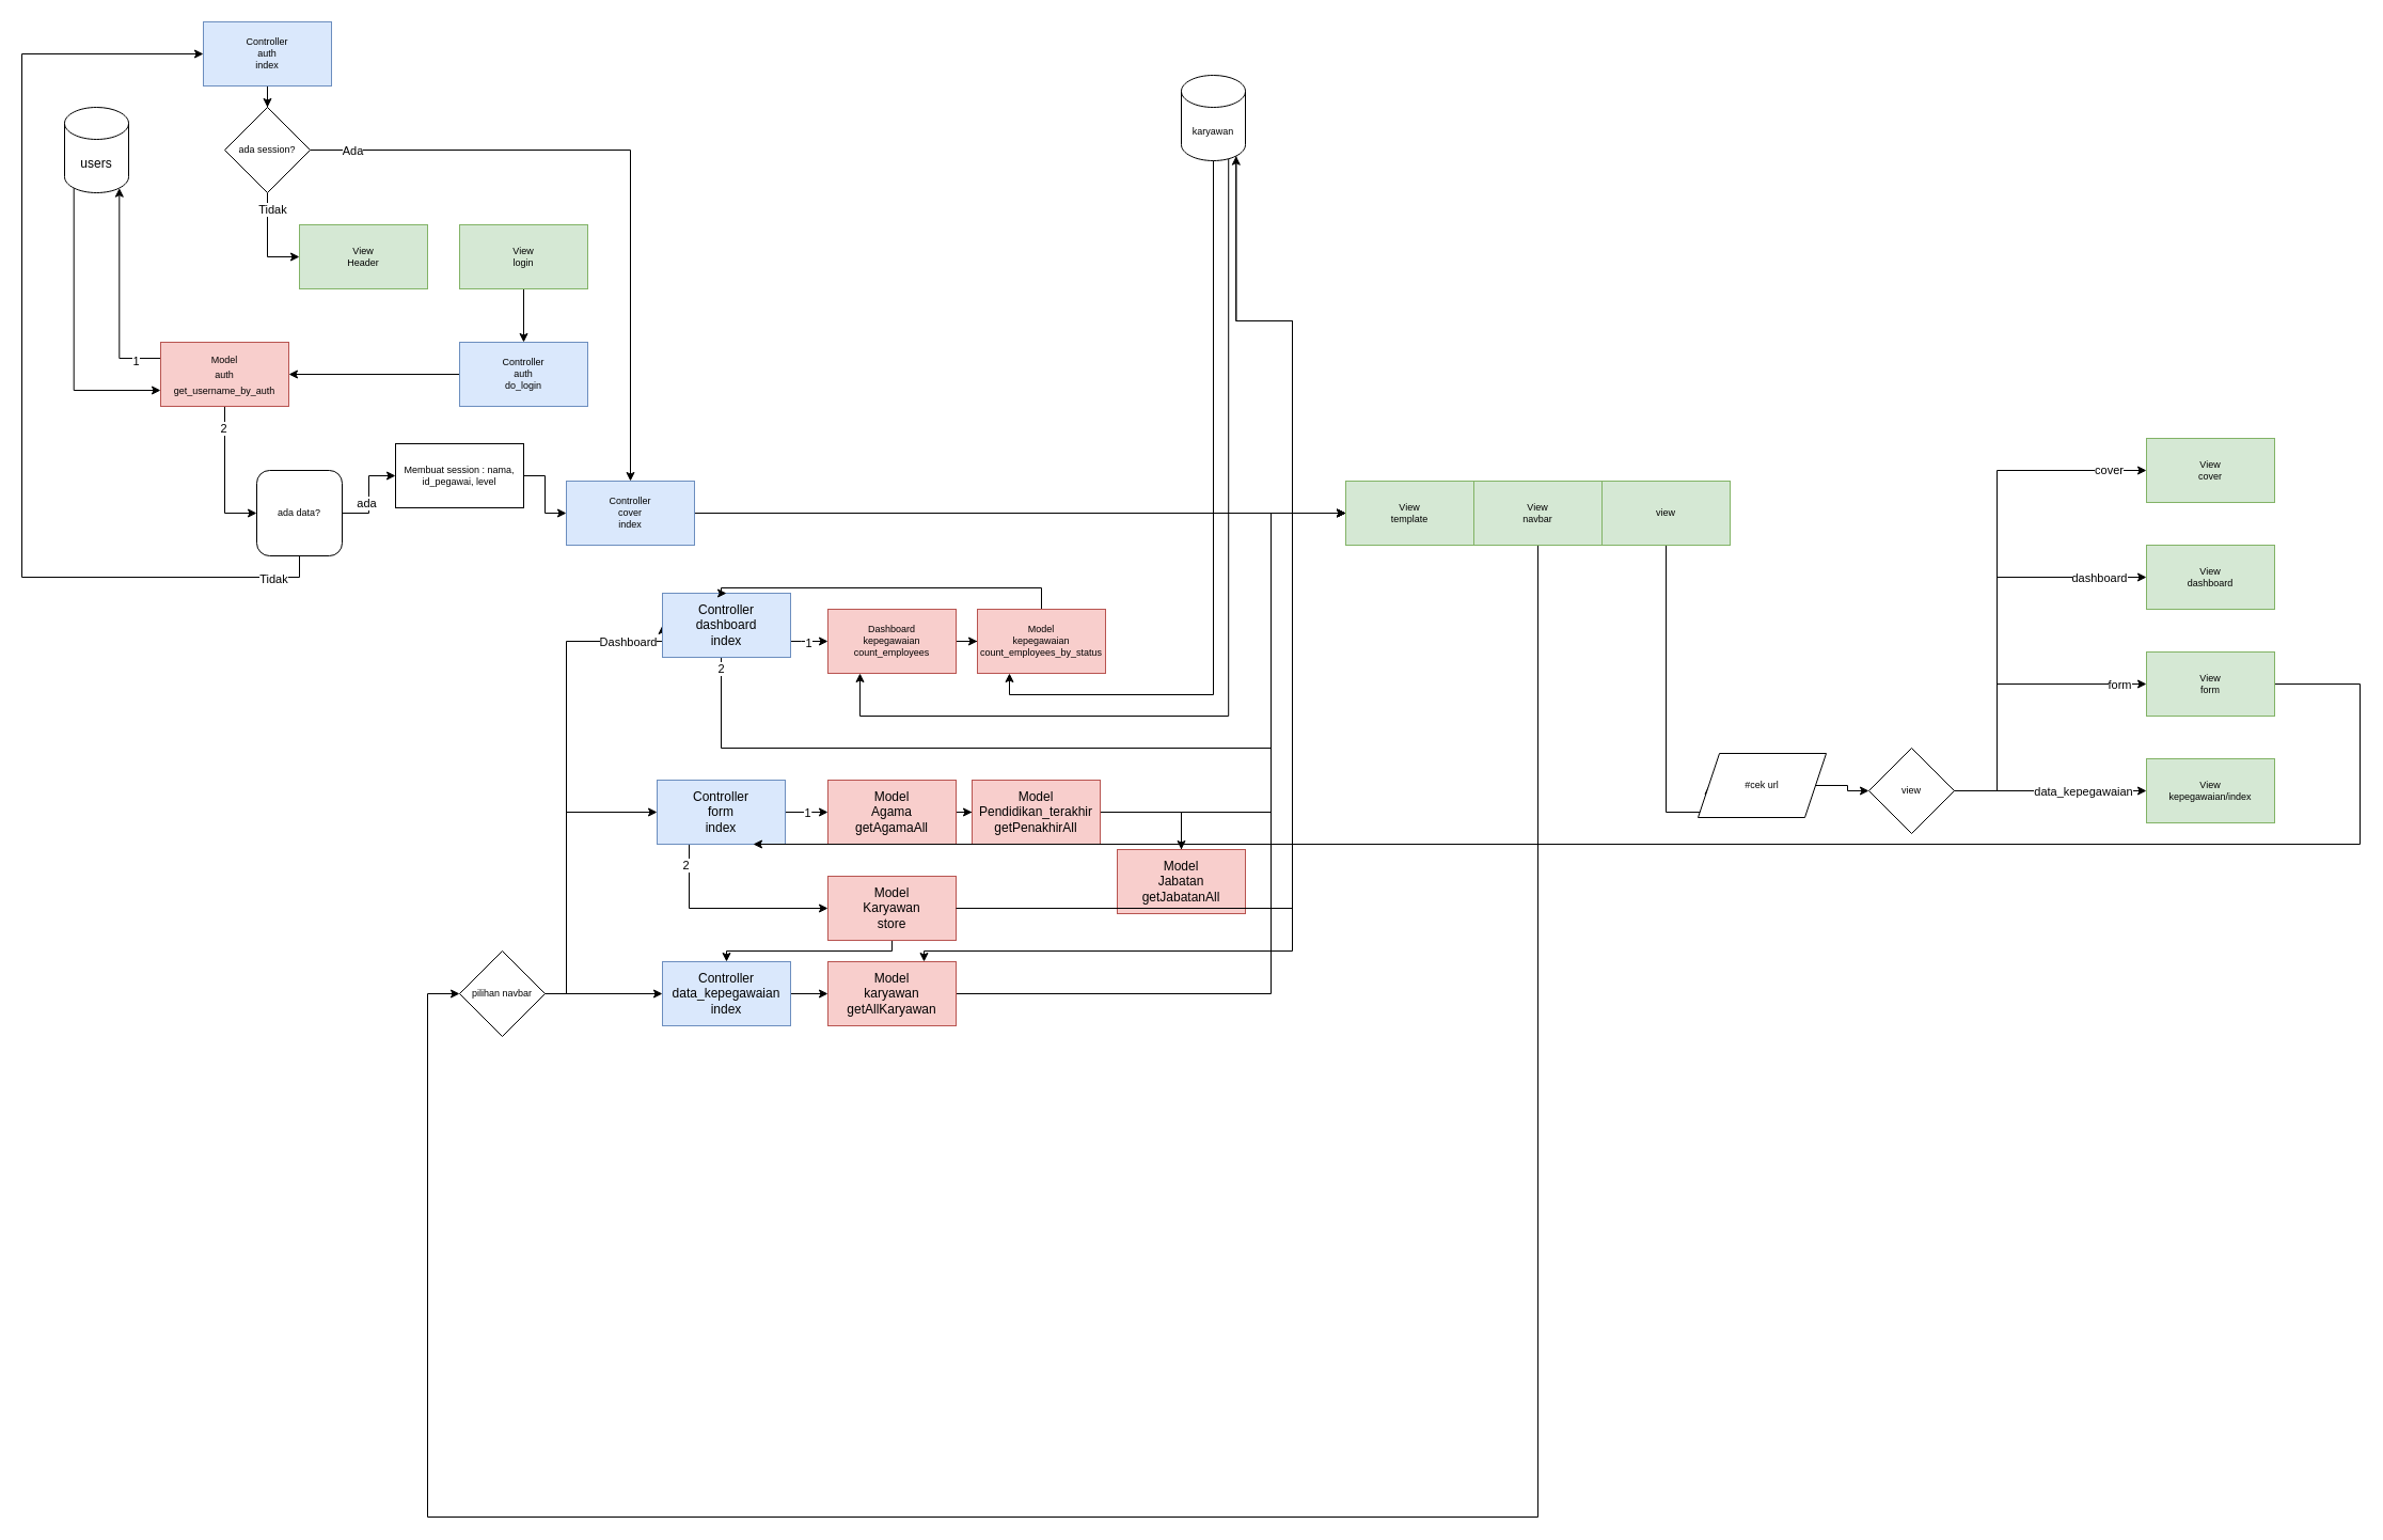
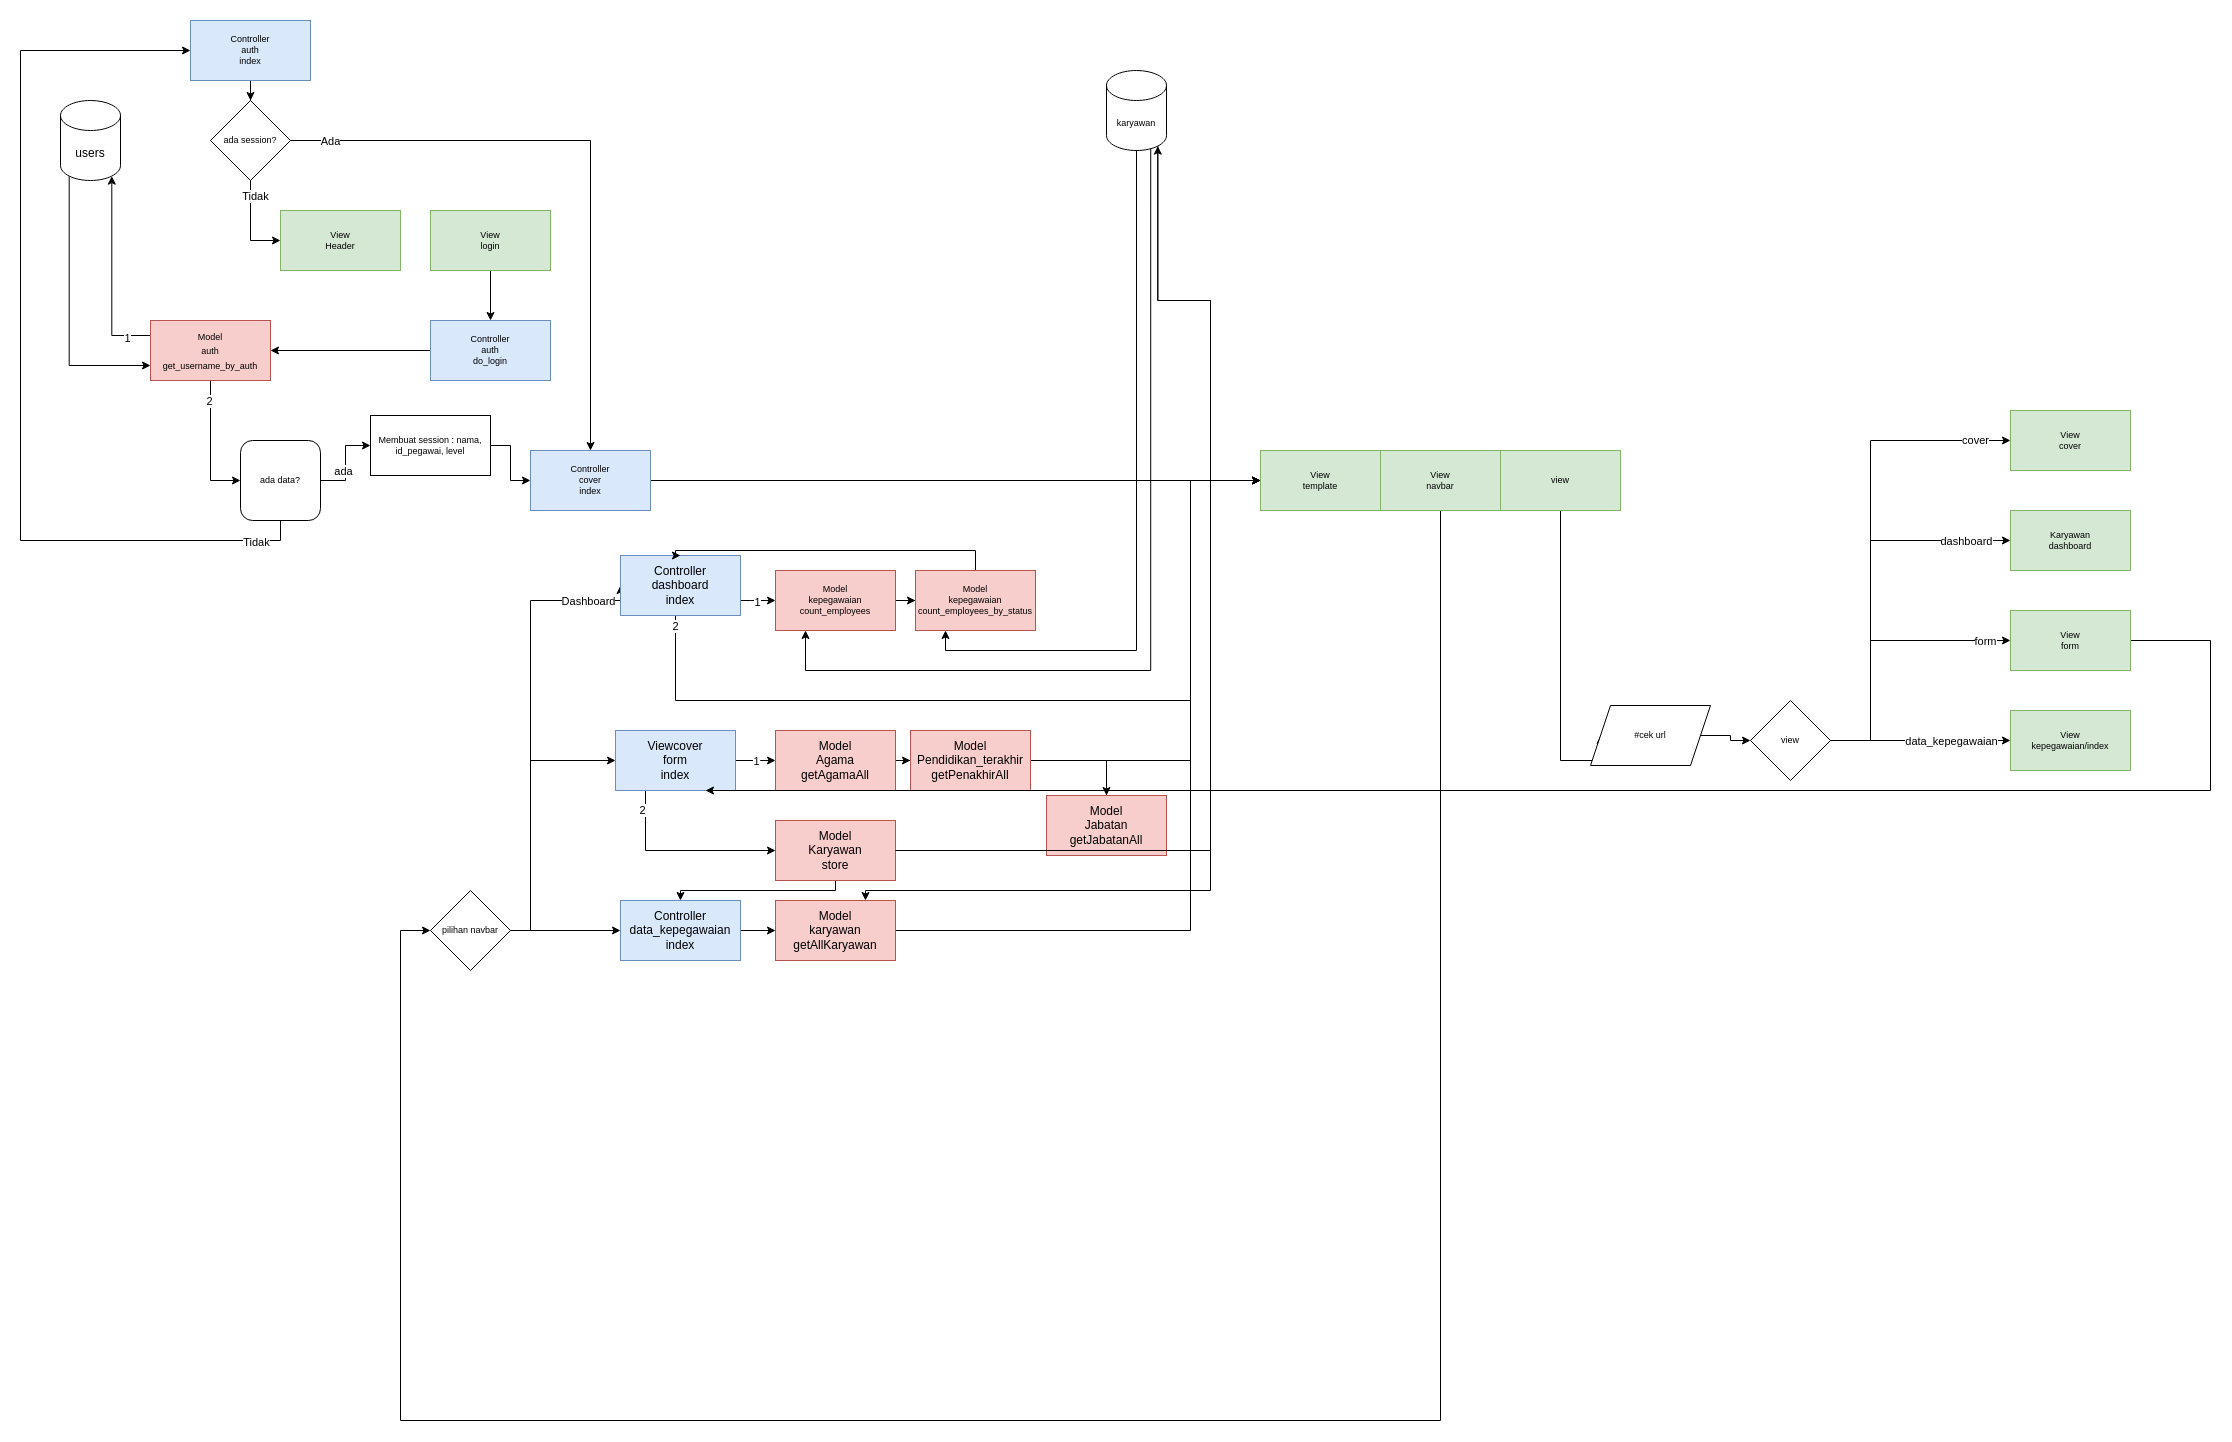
- <mxCell id="65" value="View&lt;br style=&quot;font-size: 9px;&quot;&gt;dashboard" style="rounded=0;whiteSpace=wrap;html=1;fillColor=#d5e8d4;strokeColor=#82b366;fontSize=9;" vertex="1" parent="1"><mxGeometry x="2010" y="510" width="120" height="60" as="geometry" /></mxCell>
+ <mxCell id="65" value="Karyawan&lt;br style=&quot;font-size: 9px;&quot;&gt;dashboard" style="rounded=0;whiteSpace=wrap;html=1;fillColor=#d5e8d4;strokeColor=#82b366;fontSize=9;" vertex="1" parent="1"><mxGeometry x="2010" y="510" width="120" height="60" as="geometry" /></mxCell>
- <mxCell id="41" value="Dashboard&lt;br&gt;kepegawaian&lt;br&gt;count_employees" style="rounded=0;whiteSpace=wrap;html=1;fillColor=#f8cecc;strokeColor=#b85450;fontSize=9;" parent="1" vertex="1"><mxGeometry x="775" y="570" width="120" height="60" as="geometry" /></mxCell>
+ <mxCell id="41" value="Model&lt;br&gt;kepegawaian&lt;br&gt;count_employees" style="rounded=0;whiteSpace=wrap;html=1;fillColor=#f8cecc;strokeColor=#b85450;fontSize=9;" parent="1" vertex="1"><mxGeometry x="775" y="570" width="120" height="60" as="geometry" /></mxCell>
- <mxCell id="70" value="Controller&lt;br&gt;form&lt;br&gt;index" style="rounded=0;whiteSpace=wrap;html=1;fillColor=#dae8fc;strokeColor=#6c8ebf;" vertex="1" parent="1"><mxGeometry x="615" y="730" width="120" height="60" as="geometry" /></mxCell>
+ <mxCell id="70" value="Viewcover&lt;br&gt;form&lt;br&gt;index" style="rounded=0;whiteSpace=wrap;html=1;fillColor=#dae8fc;strokeColor=#6c8ebf;" vertex="1" parent="1"><mxGeometry x="615" y="730" width="120" height="60" as="geometry" /></mxCell>
